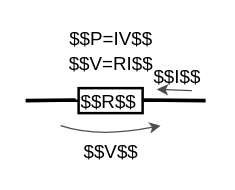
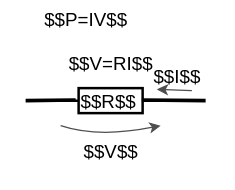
- <mxCell id="11" value="$$P=IV$$" style="text;html=1;align=center;verticalAlign=middle;resizable=0;points=[];autosize=1;fontSize=15;" vertex="1" parent="1"><mxGeometry x="48" y="20" width="80" height="20" as="geometry" /></mxCell>
+ <mxCell id="11" value="$$P=IV$$" style="text;html=1;align=center;verticalAlign=middle;resizable=0;points=[];autosize=1;fontSize=15;" vertex="1" parent="1"><mxGeometry x="28" y="5" width="80" height="20" as="geometry" /></mxCell>
